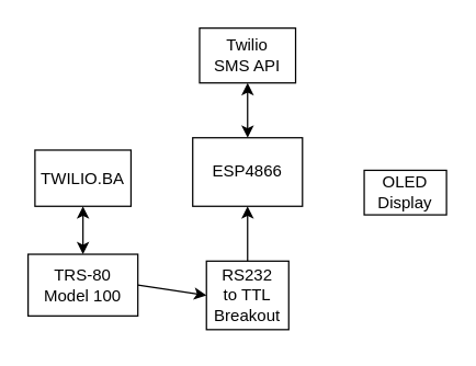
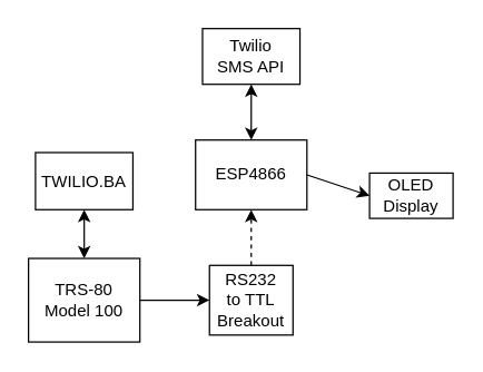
+ <mxCell id="8" value="" style="endArrow=classic;html=1;entryX=0;entryY=0.5;entryDx=0;entryDy=0;exitX=1;exitY=0.5;exitDx=0;exitDy=0;" edge="1" parent="1" source="5" target="7"><mxGeometry width="50" height="50" relative="1" as="geometry"><mxPoint x="190" y="80" as="sourcePoint" /><mxPoint x="240" y="30" as="targetPoint" /></mxGeometry></mxCell>
- <mxCell id="6" value="" style="endArrow=classic;html=1;entryX=0.5;entryY=1;entryDx=0;entryDy=0;exitX=0.5;exitY=0;exitDx=0;exitDy=0;" edge="1" parent="1" source="3" target="5"><mxGeometry width="50" height="50" relative="1" as="geometry"><mxPoint x="60" y="180" as="sourcePoint" /><mxPoint x="110" y="130" as="targetPoint" /></mxGeometry></mxCell>
+ <mxCell id="6" value="" style="endArrow=classic;html=1;entryX=0.5;entryY=1;entryDx=0;entryDy=0;exitX=0.5;exitY=0;exitDx=0;exitDy=0;dashed=1;" edge="1" parent="1" source="3" target="5"><mxGeometry width="50" height="50" relative="1" as="geometry"><mxPoint x="60" y="180" as="sourcePoint" /><mxPoint x="110" y="130" as="targetPoint" /></mxGeometry></mxCell>
- <mxCell id="2" value="TRS-80&lt;br&gt;Model 100" style="rounded=0;whiteSpace=wrap;html=1;" vertex="1" parent="1"><mxGeometry x="20" y="185" width="80" height="45" as="geometry" /></mxCell>
+ <mxCell id="2" value="TRS-80&lt;br&gt;Model 100" style="rounded=0;whiteSpace=wrap;html=1;" vertex="1" parent="1"><mxGeometry x="20" y="185" width="80" height="60" as="geometry" /></mxCell>
